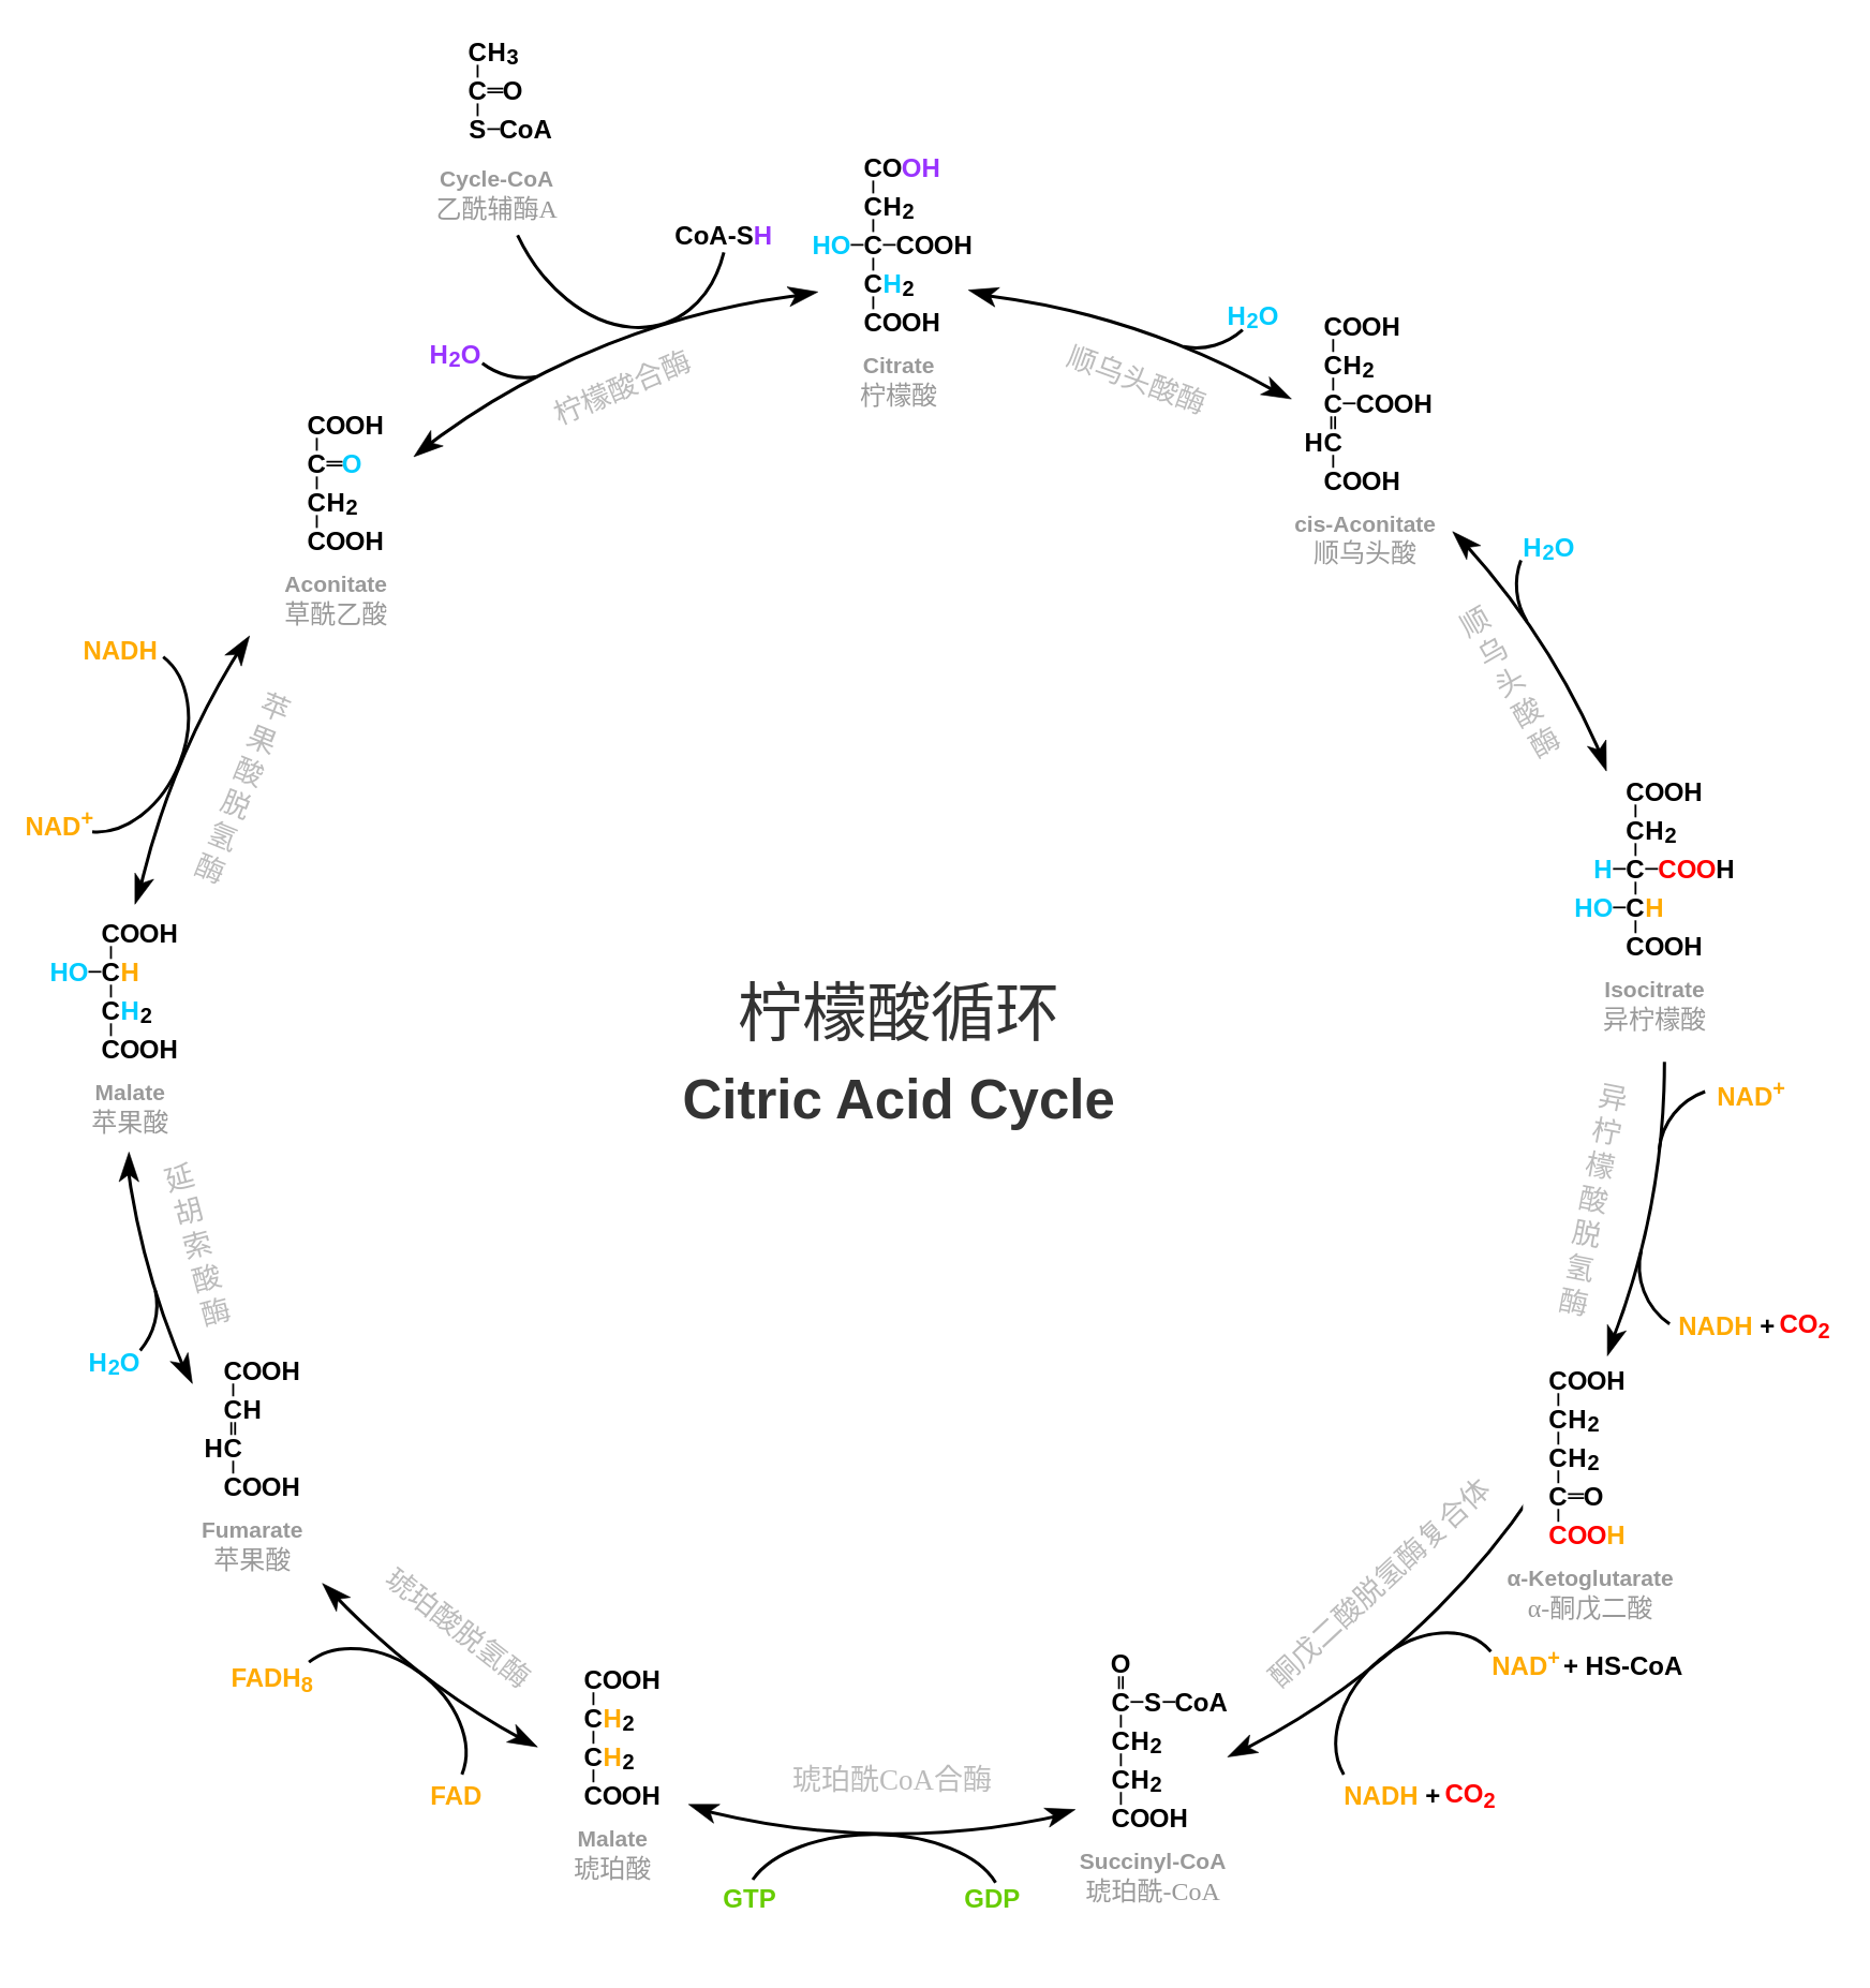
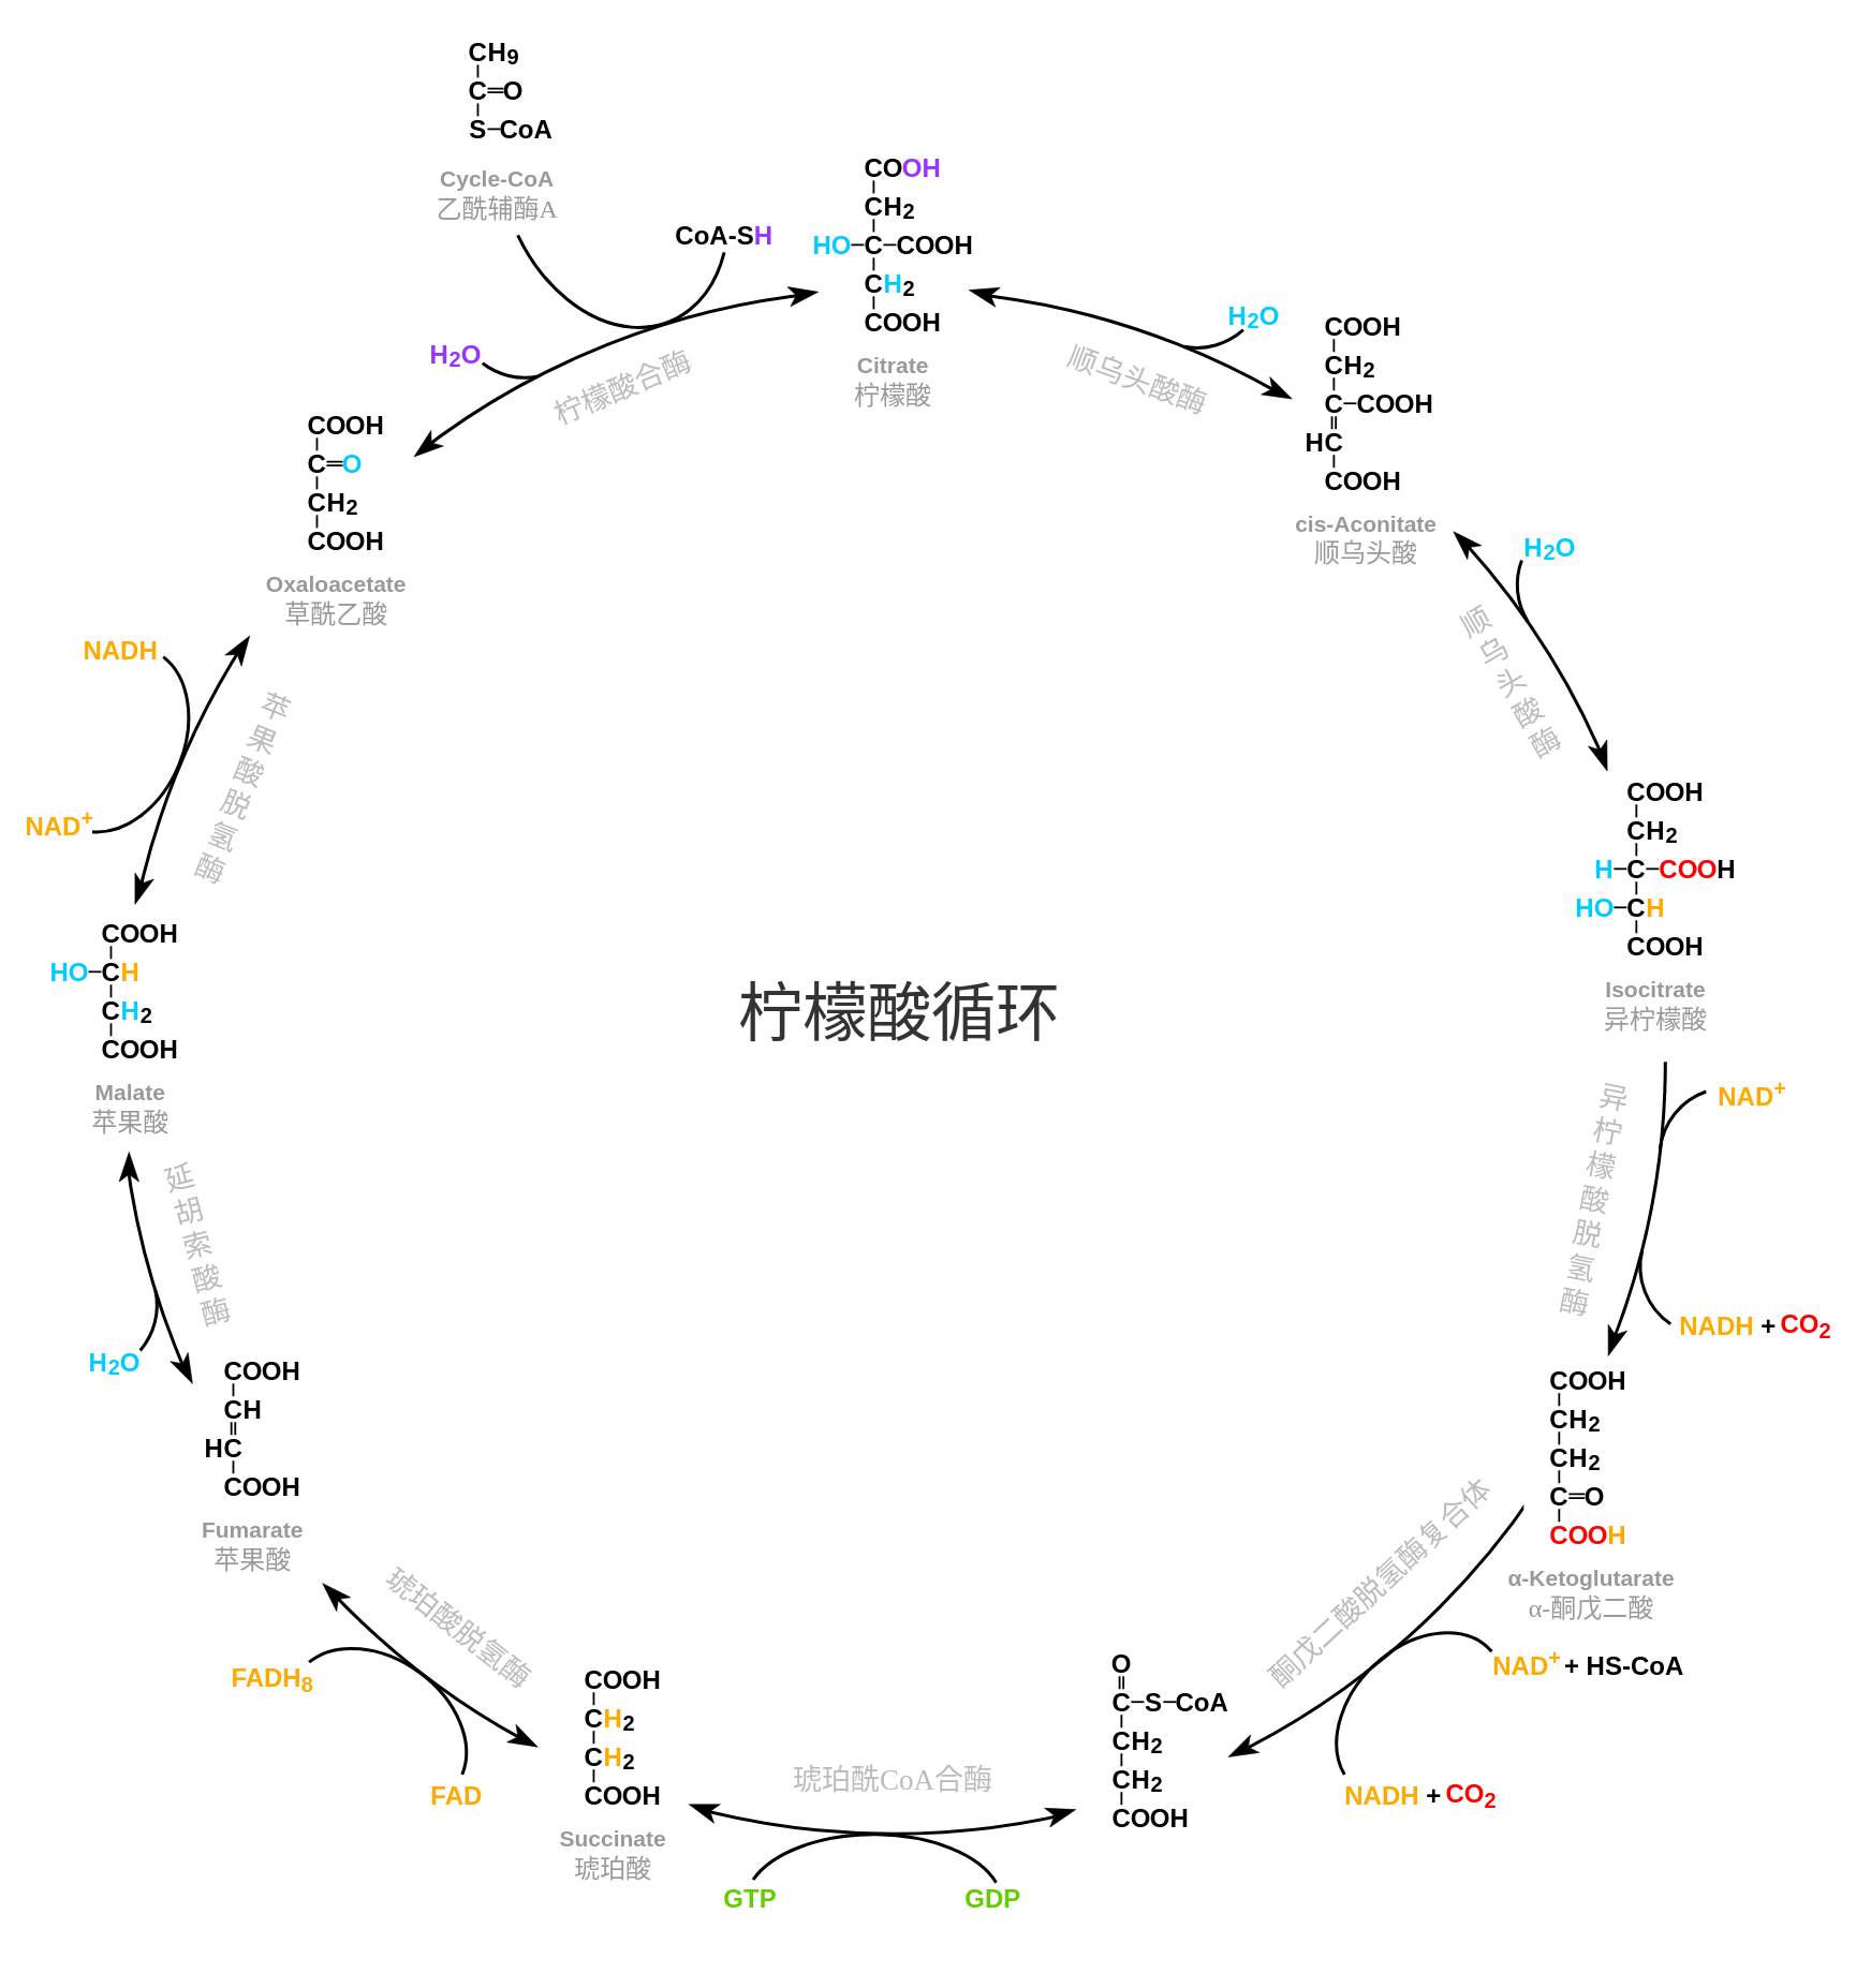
- <mxCell id="122" value="&lt;sub&gt;3&lt;/sub&gt;" style="rounded=0;whiteSpace=wrap;html=1;fillColor=none;fontSize=40;align=center;strokeColor=none;fontStyle=1" vertex="1" parent="118"><mxGeometry x="160" y="40" width="20" height="40" as="geometry" /></mxCell>
+ <mxCell id="122" value="&lt;sub&gt;9&lt;/sub&gt;" style="rounded=0;whiteSpace=wrap;html=1;fillColor=none;fontSize=40;align=center;strokeColor=none;fontStyle=1" vertex="1" parent="118"><mxGeometry x="160" y="40" width="20" height="40" as="geometry" /></mxCell>
- <mxCell id="32" value="&lt;span&gt;&lt;font color=&quot;#999999&quot;&gt;&lt;font style=&quot;font-size: 35px&quot;&gt;Citrate&lt;/font&gt;&lt;br&gt;&lt;font face=&quot;方正兰亭圆_GBK_准&quot; style=&quot;font-weight: normal&quot;&gt;柠檬酸&lt;/font&gt;&lt;/font&gt;&lt;/span&gt;" style="rounded=0;whiteSpace=wrap;html=1;fillColor=none;fontSize=40;align=center;strokeColor=none;fontStyle=1" parent="3" vertex="1"><mxGeometry x="30" y="320" width="250" height="100" as="geometry" /></mxCell>
+ <mxCell id="32" value="&lt;span&gt;&lt;font color=&quot;#999999&quot;&gt;&lt;font style=&quot;font-size: 35px&quot;&gt;Citrate&lt;/font&gt;&lt;br&gt;&lt;font face=&quot;方正兰亭圆_GBK_准&quot; style=&quot;font-weight: normal&quot;&gt;柠檬酸&lt;/font&gt;&lt;/font&gt;&lt;/span&gt;" style="rounded=0;whiteSpace=wrap;html=1;fillColor=none;fontSize=40;align=center;strokeColor=none;fontStyle=1" parent="3" vertex="1"><mxGeometry x="20" y="320" width="250" height="100" as="geometry" /></mxCell>
- <mxCell id="141" value="&lt;span&gt;&lt;font color=&quot;#999999&quot;&gt;&lt;font style=&quot;font-size: 35px&quot;&gt;Aconitate&lt;/font&gt;&lt;br&gt;&lt;font face=&quot;方正兰亭圆_GBK_准&quot; style=&quot;font-weight: normal&quot;&gt;草酰乙酸&lt;/font&gt;&lt;/font&gt;&lt;br&gt;&lt;/span&gt;" style="rounded=0;whiteSpace=wrap;html=1;fillColor=none;fontSize=40;align=center;strokeColor=none;fontStyle=1" vertex="1" parent="132"><mxGeometry y="280" width="290" height="100" as="geometry" /></mxCell>
+ <mxCell id="141" value="&lt;span&gt;&lt;font color=&quot;#999999&quot;&gt;&lt;font style=&quot;font-size: 35px&quot;&gt;Oxaloacetate&lt;/font&gt;&lt;br&gt;&lt;font face=&quot;方正兰亭圆_GBK_准&quot; style=&quot;font-weight: normal&quot;&gt;草酰乙酸&lt;/font&gt;&lt;/font&gt;&lt;br&gt;&lt;/span&gt;" style="rounded=0;whiteSpace=wrap;html=1;fillColor=none;fontSize=40;align=center;strokeColor=none;fontStyle=1" vertex="1" parent="132"><mxGeometry y="280" width="290" height="100" as="geometry" /></mxCell>
- <mxCell id="306" value="&lt;b style=&quot;font-size: 85px&quot;&gt;Citric Acid Cycle&lt;/b&gt;" style="text;html=1;strokeColor=none;fillColor=none;align=center;verticalAlign=middle;whiteSpace=wrap;rounded=0;fontSize=45;fontColor=#333333;" vertex="1" parent="304"><mxGeometry y="155" width="1200" height="100" as="geometry" /></mxCell>
- <mxCell id="185" value="&lt;span&gt;&lt;font color=&quot;#999999&quot;&gt;&lt;font style=&quot;font-size: 35px&quot;&gt;Malate&lt;/font&gt;&lt;br&gt;&lt;font face=&quot;方正兰亭圆_GBK_准&quot; style=&quot;font-weight: normal&quot;&gt;琥珀酸&lt;/font&gt;&lt;/font&gt;&lt;br&gt;&lt;/span&gt;" style="rounded=0;whiteSpace=wrap;html=1;fillColor=none;fontSize=40;align=center;strokeColor=none;fontStyle=1" vertex="1" parent="177"><mxGeometry y="280" width="290" height="100" as="geometry" /></mxCell>
+ <mxCell id="185" value="&lt;span&gt;&lt;font color=&quot;#999999&quot;&gt;&lt;font style=&quot;font-size: 35px&quot;&gt;Succinate&lt;/font&gt;&lt;br&gt;&lt;font face=&quot;方正兰亭圆_GBK_准&quot; style=&quot;font-weight: normal&quot;&gt;琥珀酸&lt;/font&gt;&lt;/font&gt;&lt;br&gt;&lt;/span&gt;" style="rounded=0;whiteSpace=wrap;html=1;fillColor=none;fontSize=40;align=center;strokeColor=none;fontStyle=1" vertex="1" parent="177"><mxGeometry y="280" width="290" height="100" as="geometry" /></mxCell>
- <mxCell id="51" value="&lt;span&gt;&lt;font color=&quot;#999999&quot;&gt;&lt;font style=&quot;font-size: 35px&quot;&gt;Succinyl-CoA&lt;/font&gt;&lt;br&gt;&lt;font face=&quot;方正兰亭圆_GBK_准&quot; style=&quot;font-weight: normal&quot;&gt;琥珀酰-CoA&lt;/font&gt;&lt;/font&gt;&lt;/span&gt;" style="rounded=0;whiteSpace=wrap;html=1;fillColor=none;fontSize=40;align=center;strokeColor=none;fontStyle=1" parent="34" vertex="1"><mxGeometry y="320" width="290" height="100" as="geometry" /></mxCell>
